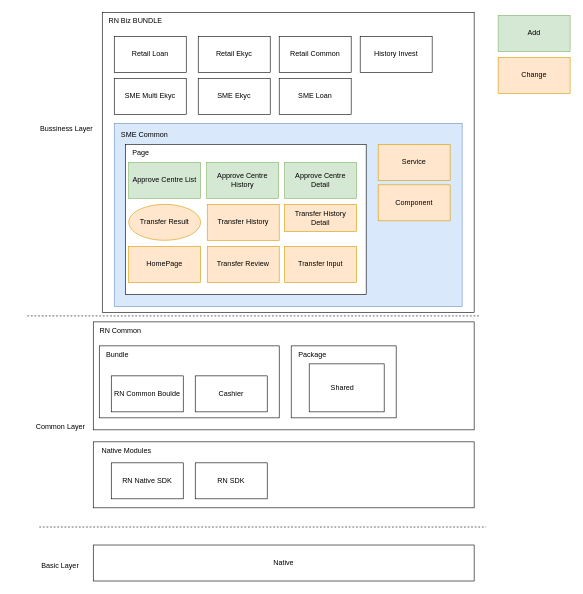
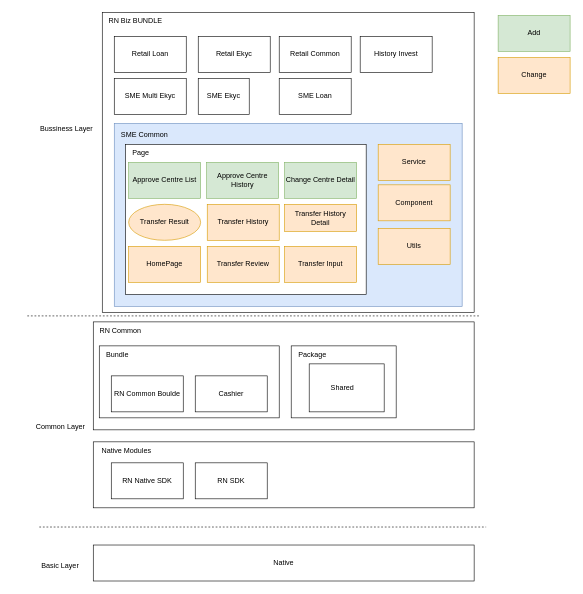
- <mxCell id="14" value="SME Ekyc" style="rounded=0;whiteSpace=wrap;html=1;" vertex="1" parent="1"><mxGeometry x="330" y="130" width="120" height="60" as="geometry" /></mxCell>
+ <mxCell id="14" value="SME Ekyc" style="rounded=0;whiteSpace=wrap;html=1;" vertex="1" parent="1"><mxGeometry x="330" y="130" width="85" height="60" as="geometry" /></mxCell>
- <mxCell id="36" value="Approve Centre Detail" style="rounded=0;whiteSpace=wrap;html=1;fillColor=#d5e8d4;strokeColor=#82b366;" vertex="1" parent="1"><mxGeometry x="474" y="270" width="120" height="60" as="geometry" /></mxCell>
+ <mxCell id="36" value="Change Centre Detail" style="rounded=0;whiteSpace=wrap;html=1;fillColor=#d5e8d4;strokeColor=#82b366;" vertex="1" parent="1"><mxGeometry x="474" y="270" width="120" height="60" as="geometry" /></mxCell>
+ <mxCell id="46" value="Utils" style="rounded=0;whiteSpace=wrap;html=1;fillColor=#ffe6cc;strokeColor=#d79b00;" vertex="1" parent="1"><mxGeometry x="630" y="380" width="120" height="60" as="geometry" /></mxCell>
